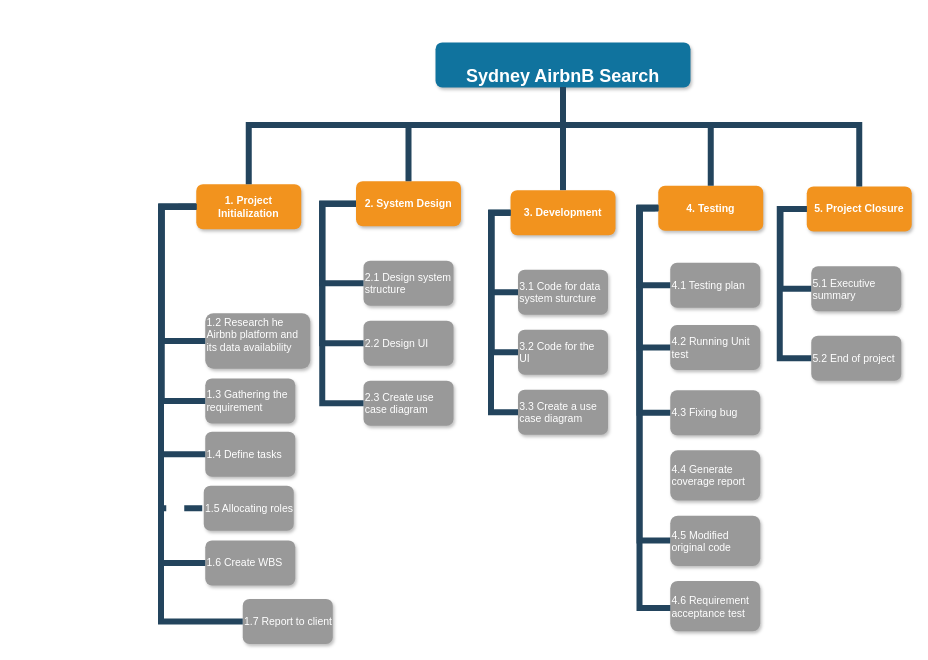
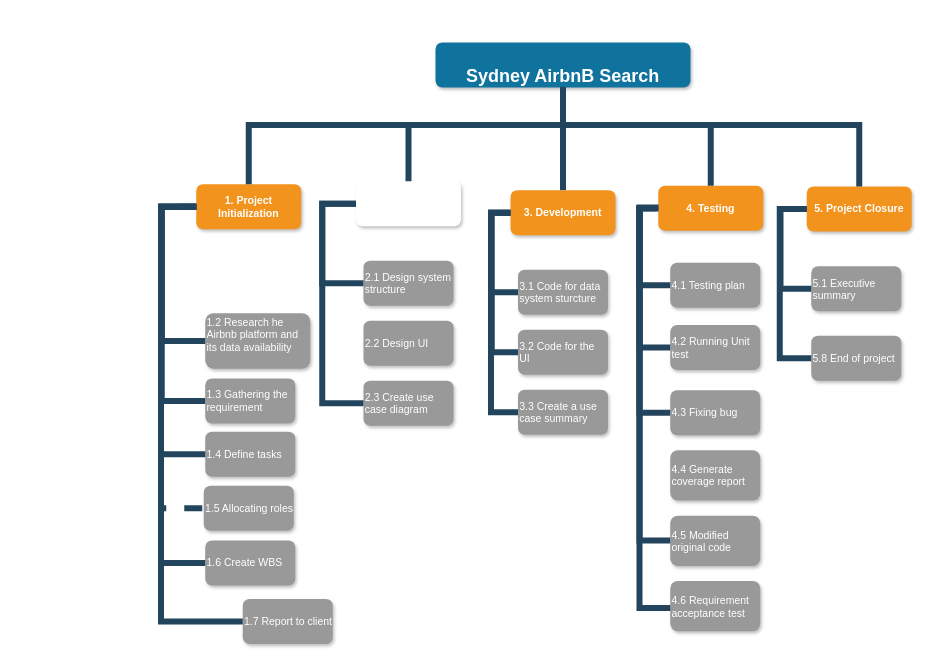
- <mxCell id="4" value="2. System Design" style="whiteSpace=wrap;rounded=1;fillColor=#F2931E;strokeColor=none;shadow=1;fontColor=#FFFFFF;fontStyle=1;fontSize=14" parent="1" vertex="1"><mxGeometry x="474" y="205" width="140" height="60" as="geometry" /></mxCell>
+ <mxCell id="4" value="2. System Design" style="whiteSpace=wrap;rounded=1;fillColor=#ffffff;strokeColor=none;shadow=1;fontColor=#FFFFFF;fontStyle=1;fontSize=14;" parent="1" vertex="1"><mxGeometry x="474" y="205" width="140" height="60" as="geometry" /></mxCell>
- <mxCell id="43" value="" style="edgeStyle=elbowEdgeStyle;elbow=horizontal;rounded=0;fontColor=#000000;endArrow=none;endFill=0;strokeWidth=8;strokeColor=#23445D;exitX=0;exitY=0.5;exitDx=0;exitDy=0;entryX=0;entryY=0.5;entryDx=0;entryDy=0;" parent="1" source="4" target="13" edge="1"><mxGeometry width="100" height="100" relative="1" as="geometry"><mxPoint x="260" y="400" as="sourcePoint" /><mxPoint x="260" y="500" as="targetPoint" /><Array as="points"><mxPoint x="429" y="334" /></Array></mxGeometry></mxCell>
- <mxCell id="27" value="5.2 End of project" style="whiteSpace=wrap;rounded=1;fillColor=#999999;strokeColor=none;shadow=1;fontColor=#FFFFFF;fontStyle=0;fontSize=14;align=left;" parent="1" vertex="1"><mxGeometry x="1081" y="411" width="120" height="60" as="geometry" /></mxCell>
+ <mxCell id="27" value="5.8 End of project" style="whiteSpace=wrap;rounded=1;fillColor=#999999;strokeColor=none;shadow=1;fontColor=#FFFFFF;fontStyle=0;fontSize=14;align=left;" parent="1" vertex="1"><mxGeometry x="1081" y="411" width="120" height="60" as="geometry" /></mxCell>
- <mxCell id="17" value="3.3 Create a use case diagram" style="whiteSpace=wrap;rounded=1;fillColor=#999999;strokeColor=none;shadow=1;fontColor=#FFFFFF;fontStyle=0;fontSize=14;align=left;" parent="1" vertex="1"><mxGeometry x="690" y="483" width="120" height="60" as="geometry" /></mxCell>
+ <mxCell id="17" value="3.3 Create a use case summary" style="whiteSpace=wrap;rounded=1;fillColor=#999999;strokeColor=none;shadow=1;fontColor=#FFFFFF;fontStyle=0;fontSize=14;align=left;" parent="1" vertex="1"><mxGeometry x="690" y="483" width="120" height="60" as="geometry" /></mxCell>
